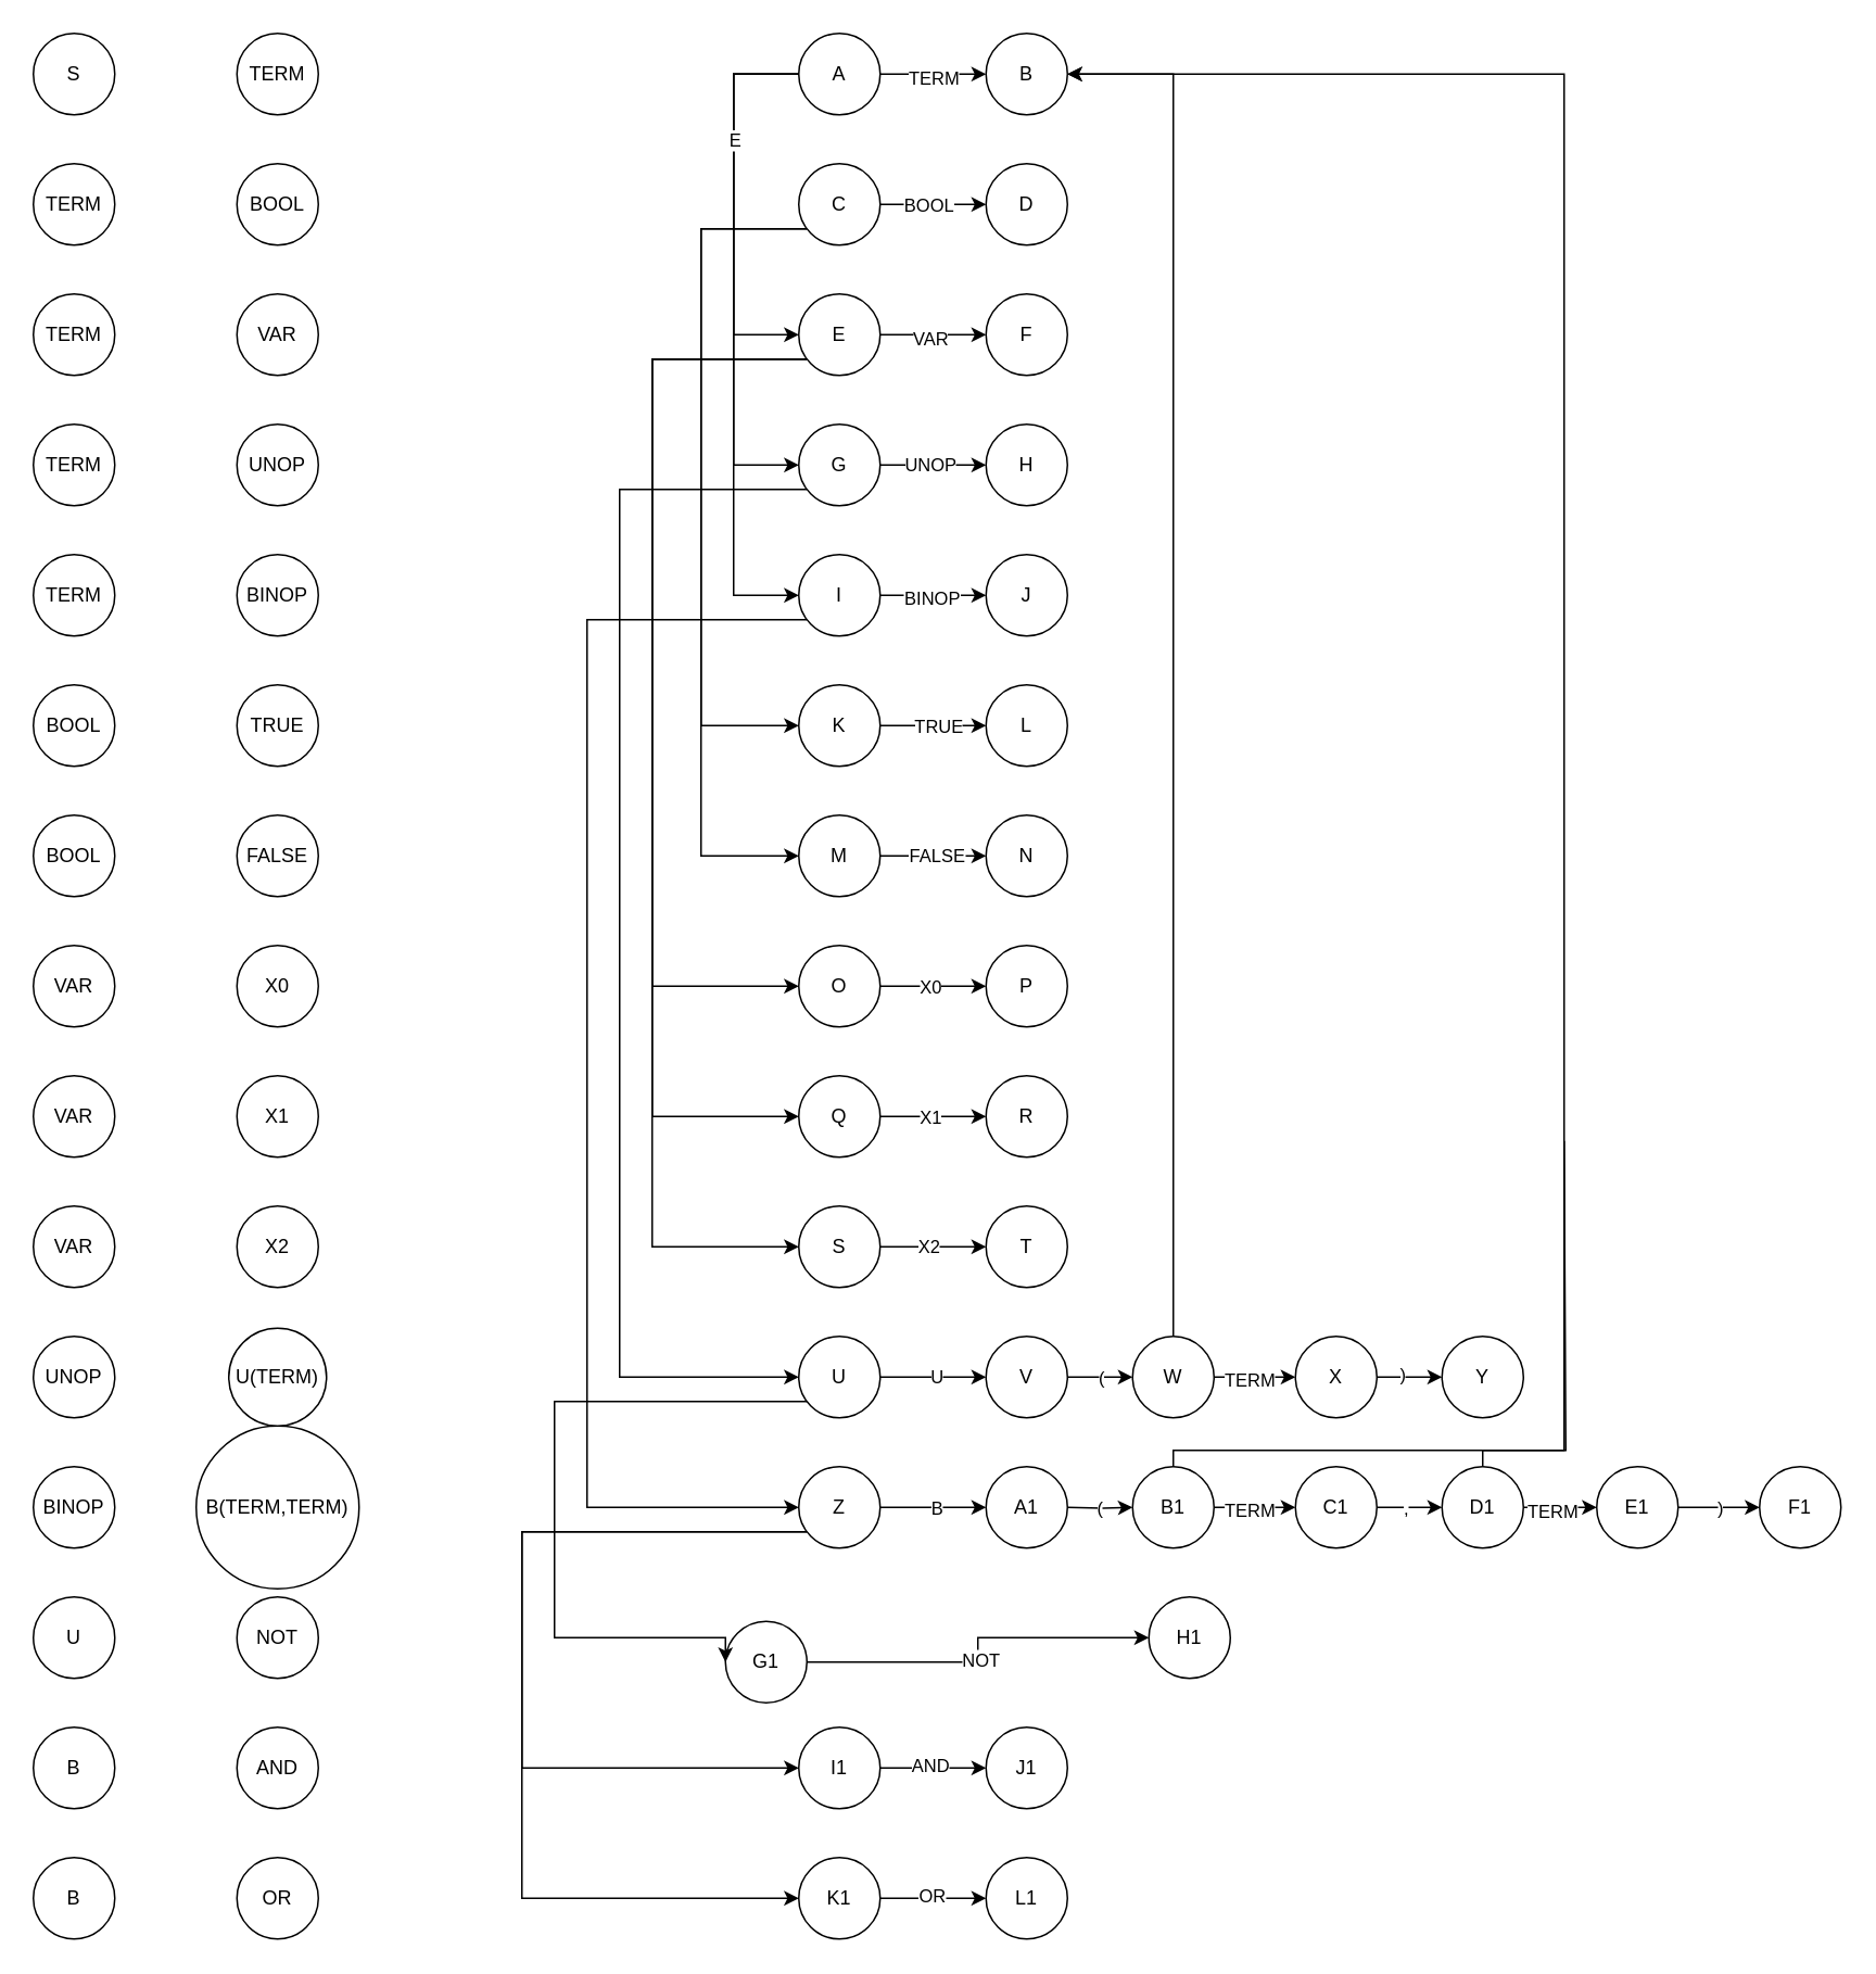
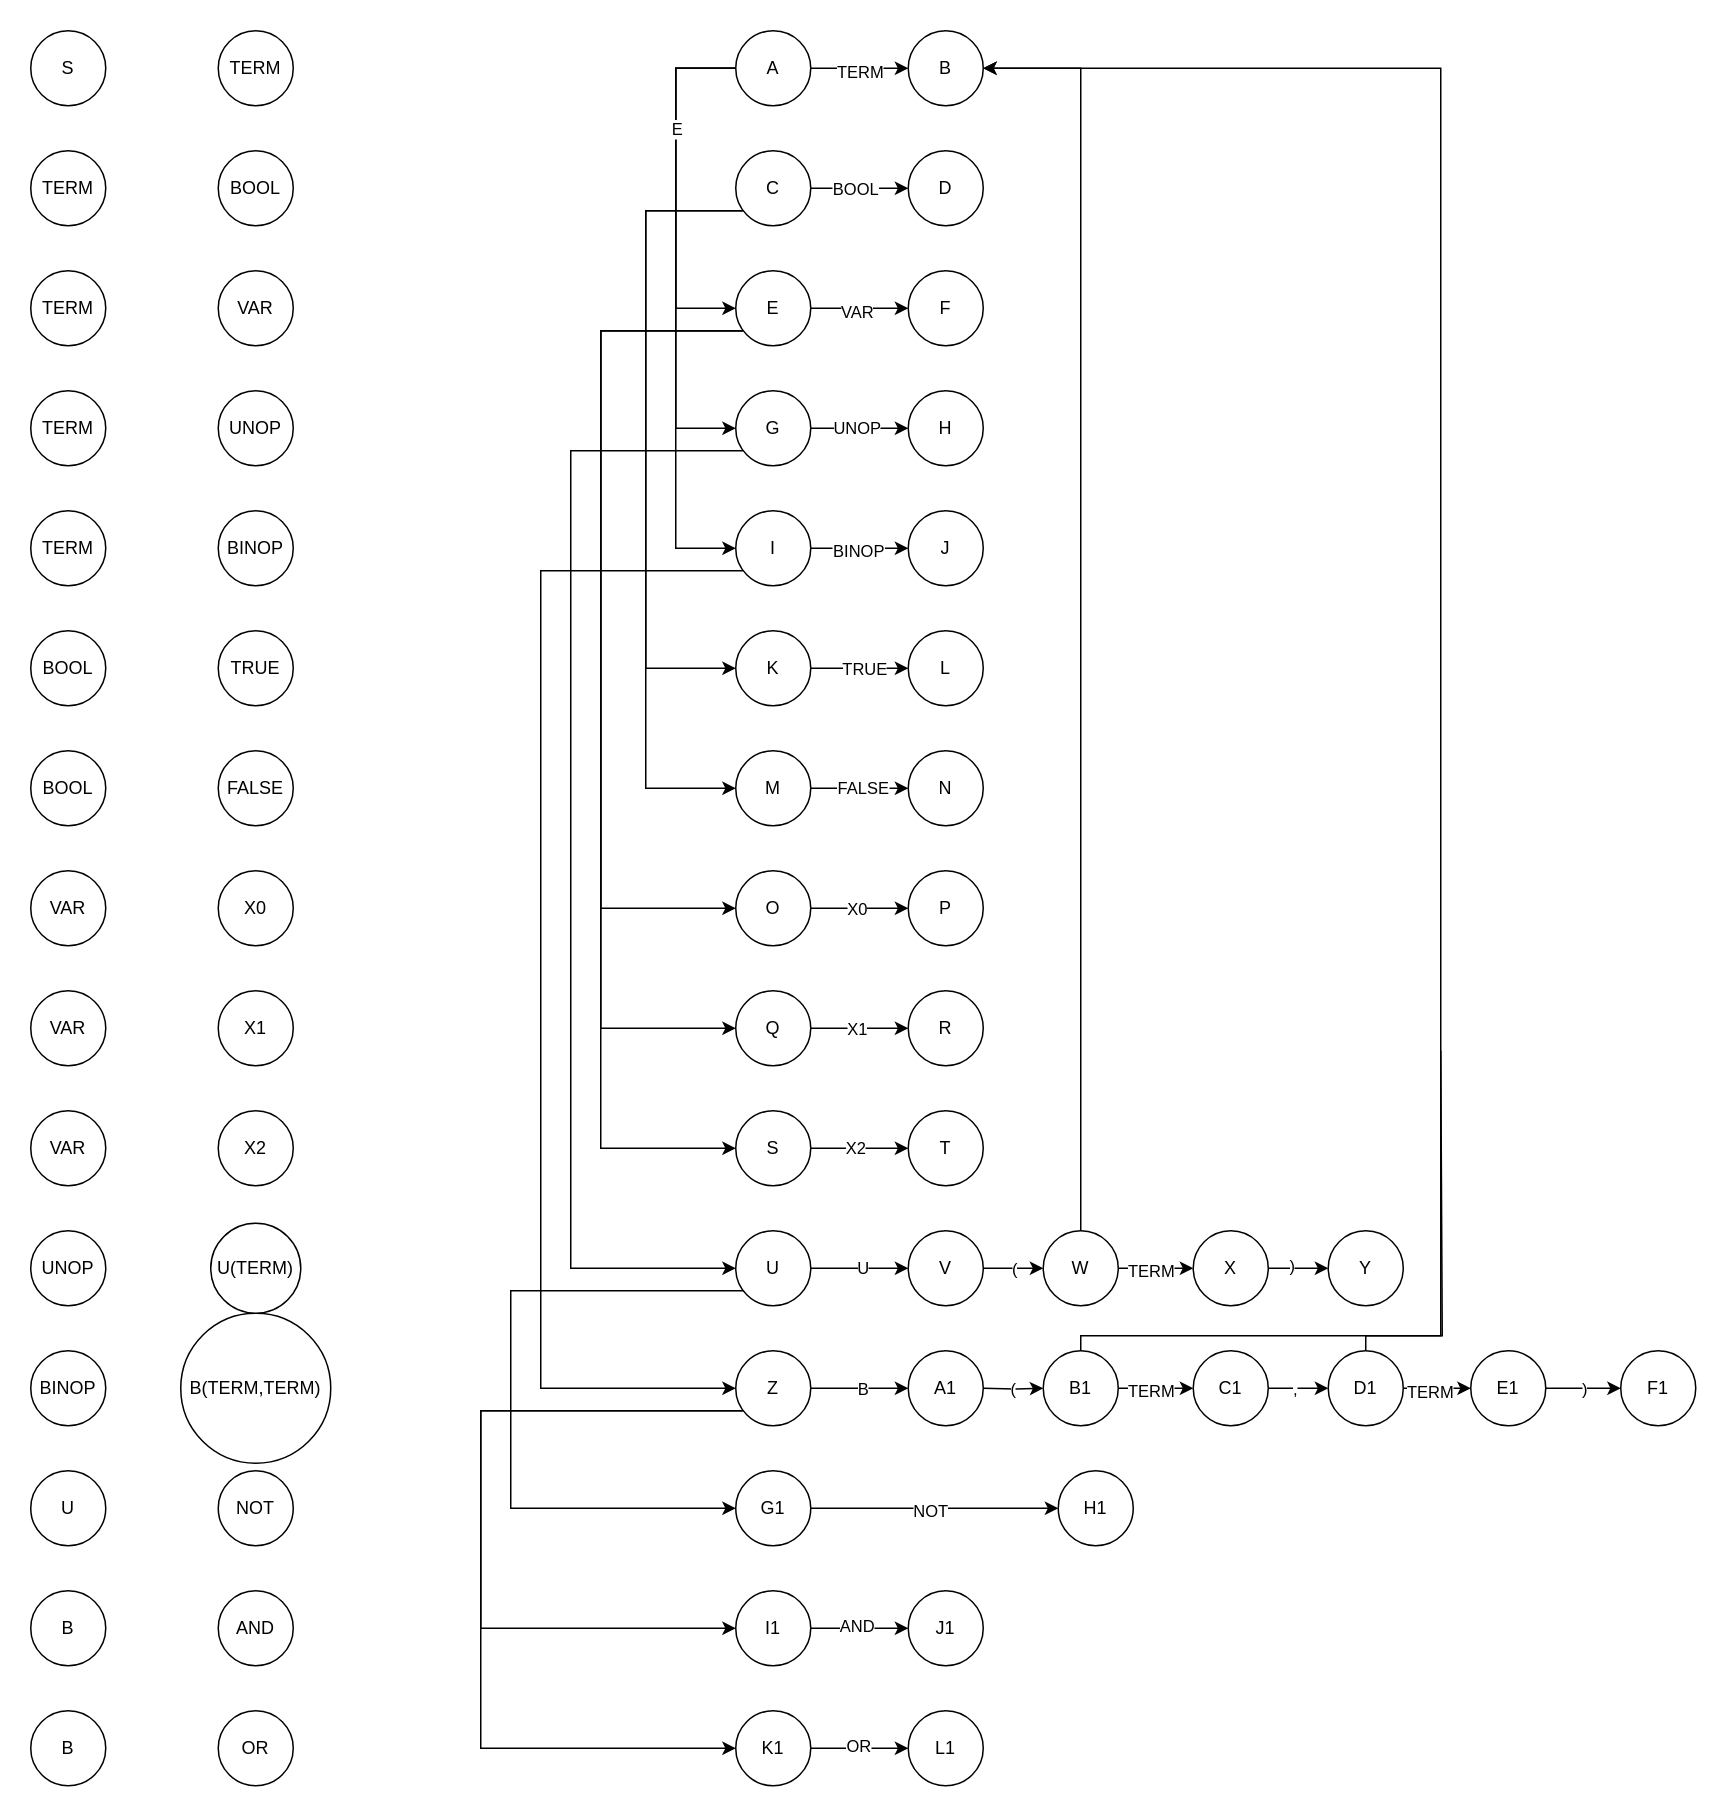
- <mxCell id="69" value="G1" style="ellipse;whiteSpace=wrap;html=1;aspect=fixed;" vertex="1" parent="1"><mxGeometry x="445" y="995" width="50" height="50" as="geometry" /></mxCell>
+ <mxCell id="69" value="G1" style="ellipse;whiteSpace=wrap;html=1;aspect=fixed;" vertex="1" parent="1"><mxGeometry x="490" y="980" width="50" height="50" as="geometry" /></mxCell>
